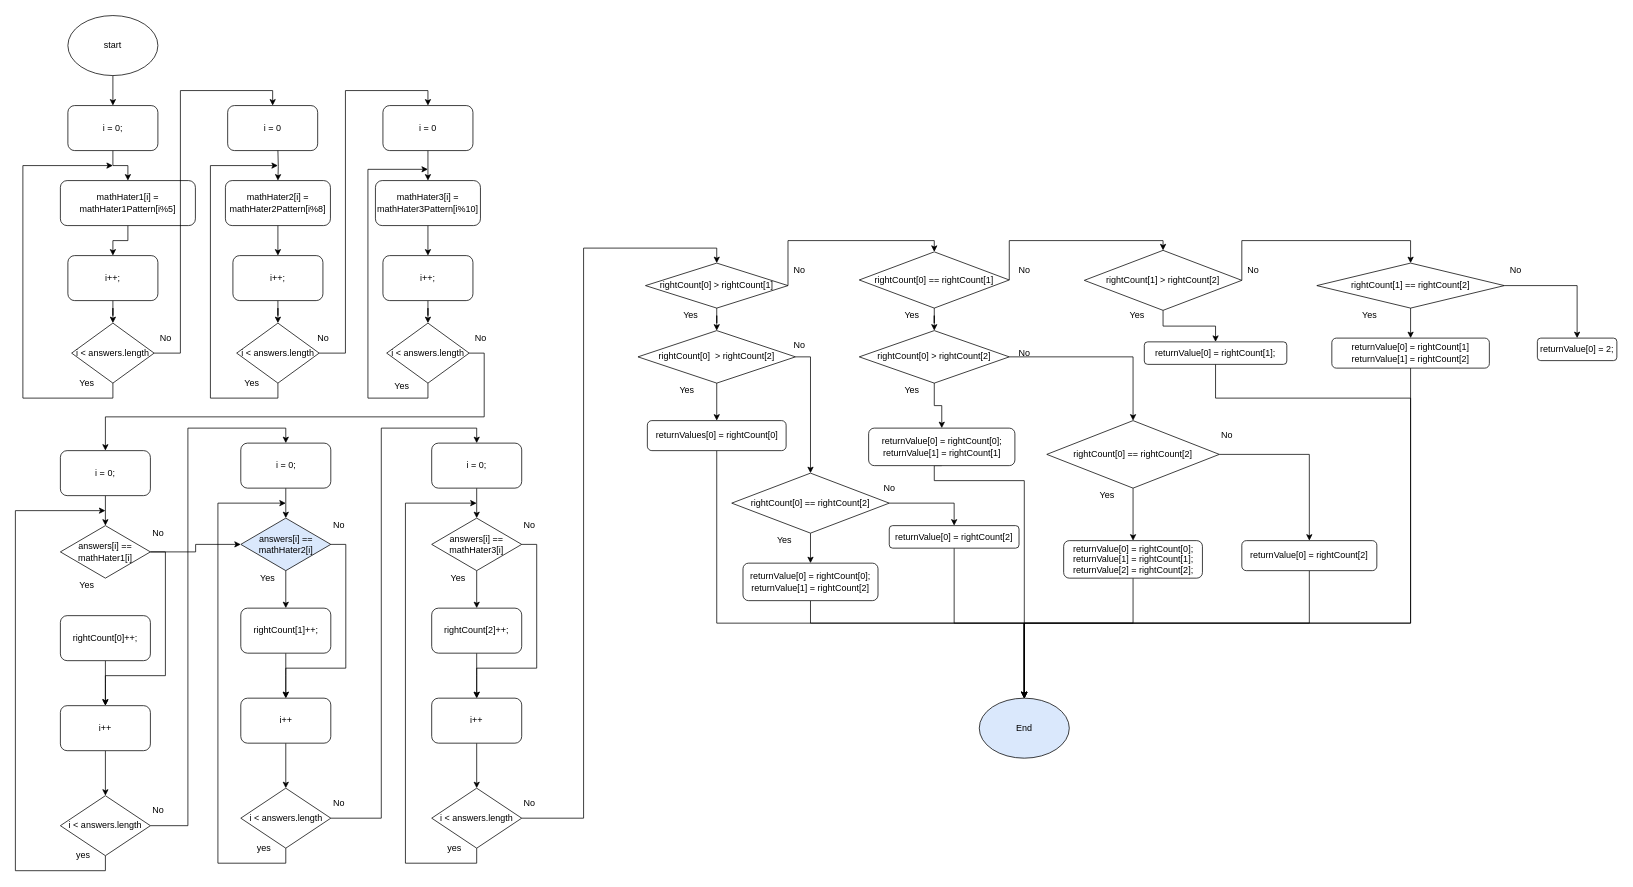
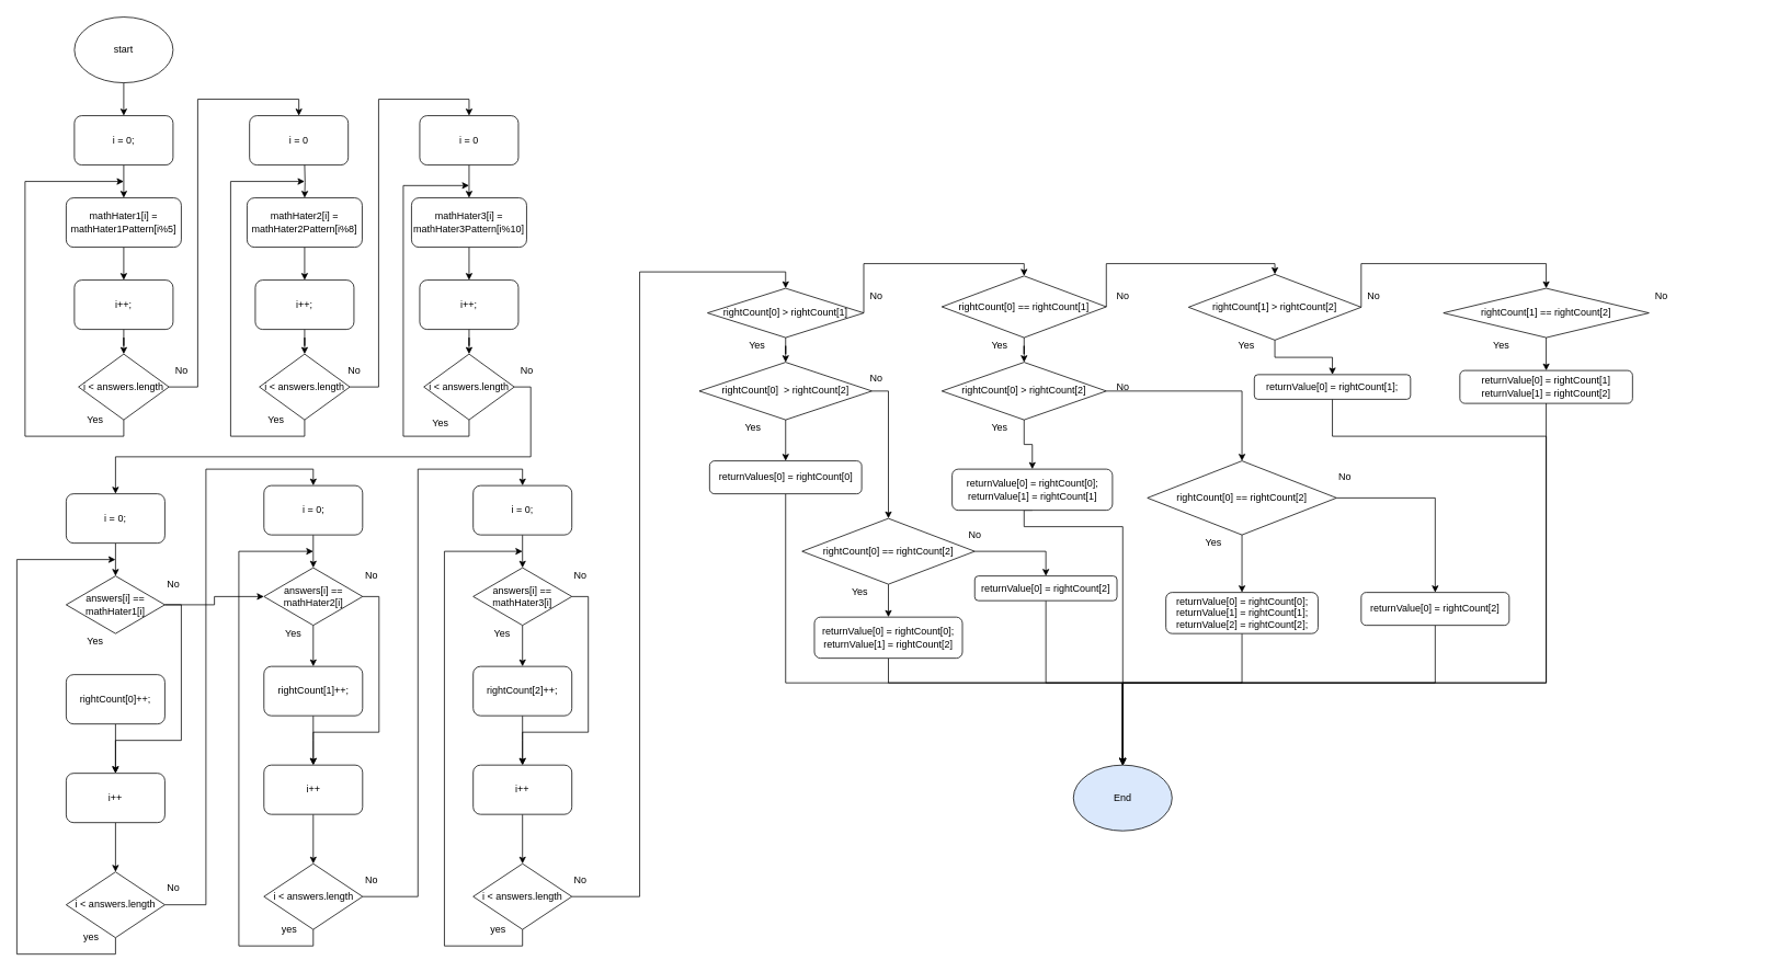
- <mxCell id="7" value="mathHater1[i] = mathHater1Pattern[i%5]" style="rounded=1;whiteSpace=wrap;html=1;" parent="1" vertex="1"><mxGeometry x="80" y="240" width="180" height="60" as="geometry" /></mxCell>
+ <mxCell id="7" value="mathHater1[i] = mathHater1Pattern[i%5]" style="rounded=1;whiteSpace=wrap;html=1;" parent="1" vertex="1"><mxGeometry x="80" y="240" width="140" height="60" as="geometry" /></mxCell>
- <mxCell id="135" style="edgeStyle=orthogonalEdgeStyle;rounded=0;orthogonalLoop=1;jettySize=auto;html=1;exitX=1;exitY=0.5;exitDx=0;exitDy=0;entryX=0.5;entryY=0;entryDx=0;entryDy=0;" parent="1" source="136" target="141" edge="1"><mxGeometry relative="1" as="geometry"><Array as="points"><mxPoint x="2102" y="380" /></Array></mxGeometry></mxCell>
- <mxCell id="141" value="returnValue[0] = 2;" style="rounded=1;whiteSpace=wrap;html=1;" parent="1" vertex="1"><mxGeometry x="2049" y="450" width="106" height="30" as="geometry" /></mxCell>
- <mxCell id="55" value="answers[i] == mathHater2[i]" style="rhombus;whiteSpace=wrap;html=1;fillColor=#dae8fc;" parent="1" vertex="1"><mxGeometry x="320.5" y="690" width="120" height="70" as="geometry" /></mxCell>
+ <mxCell id="55" value="answers[i] == mathHater2[i]" style="rhombus;whiteSpace=wrap;html=1;" parent="1" vertex="1"><mxGeometry x="320.5" y="690" width="120" height="70" as="geometry" /></mxCell>
